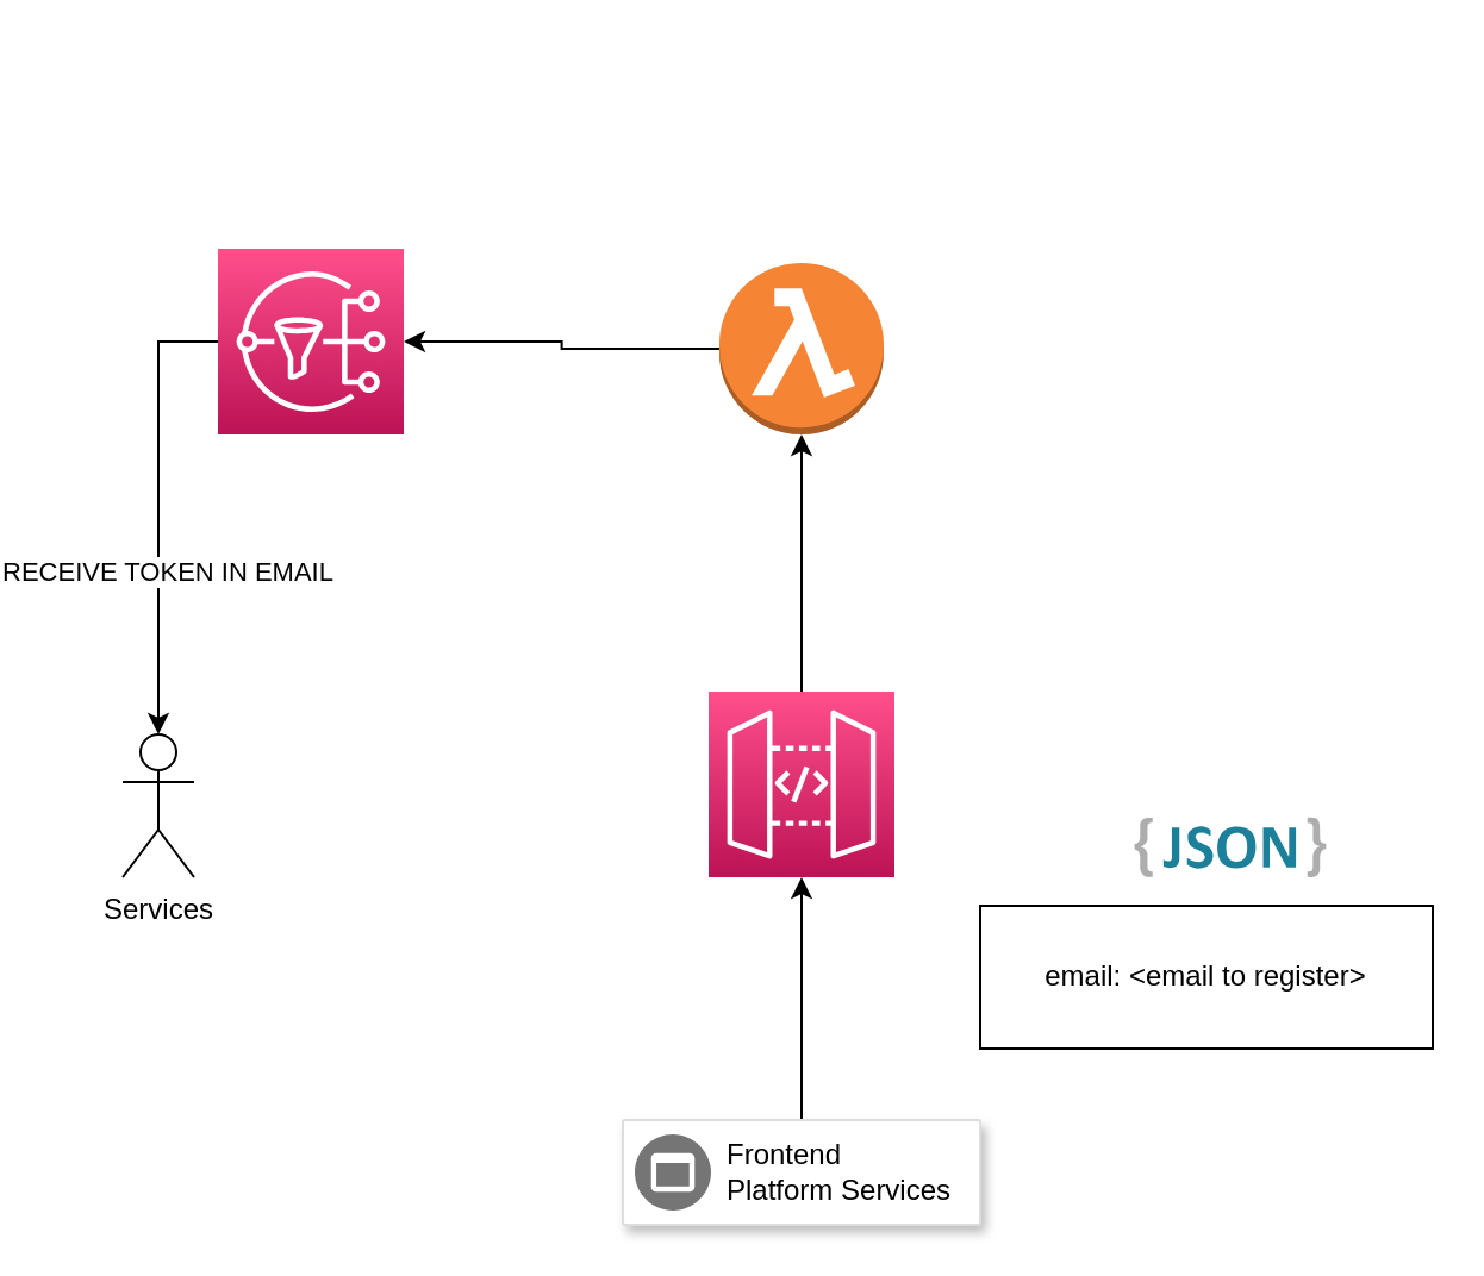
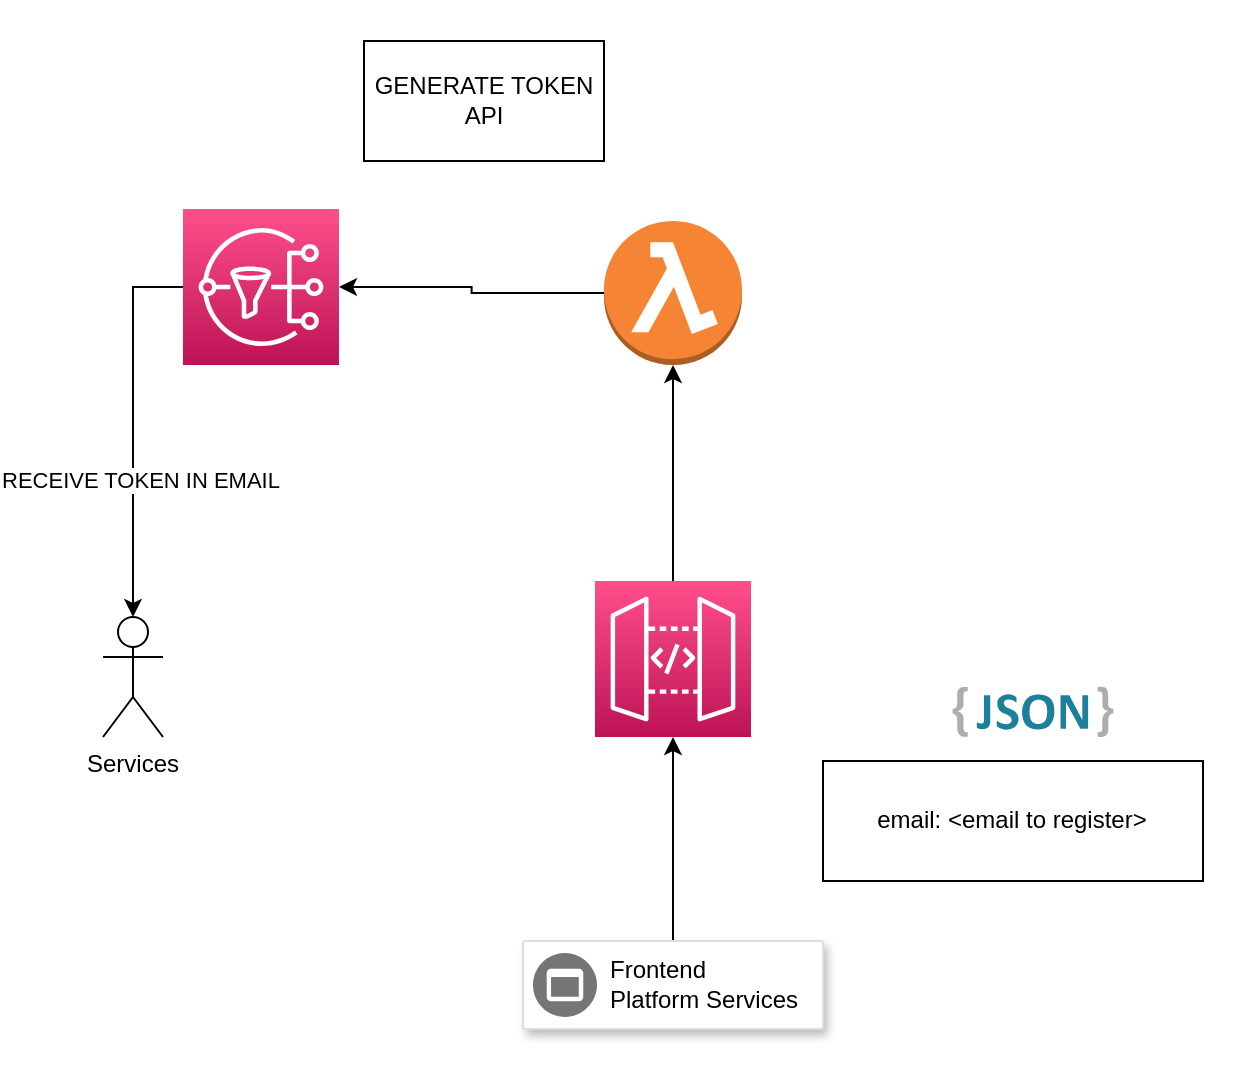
+ <mxCell id="10" value="GENERATE TOKEN API" style="rounded=0;whiteSpace=wrap;html=1;" vertex="1" parent="1"><mxGeometry x="150.5" y="20" width="120" height="60" as="geometry" /></mxCell>
